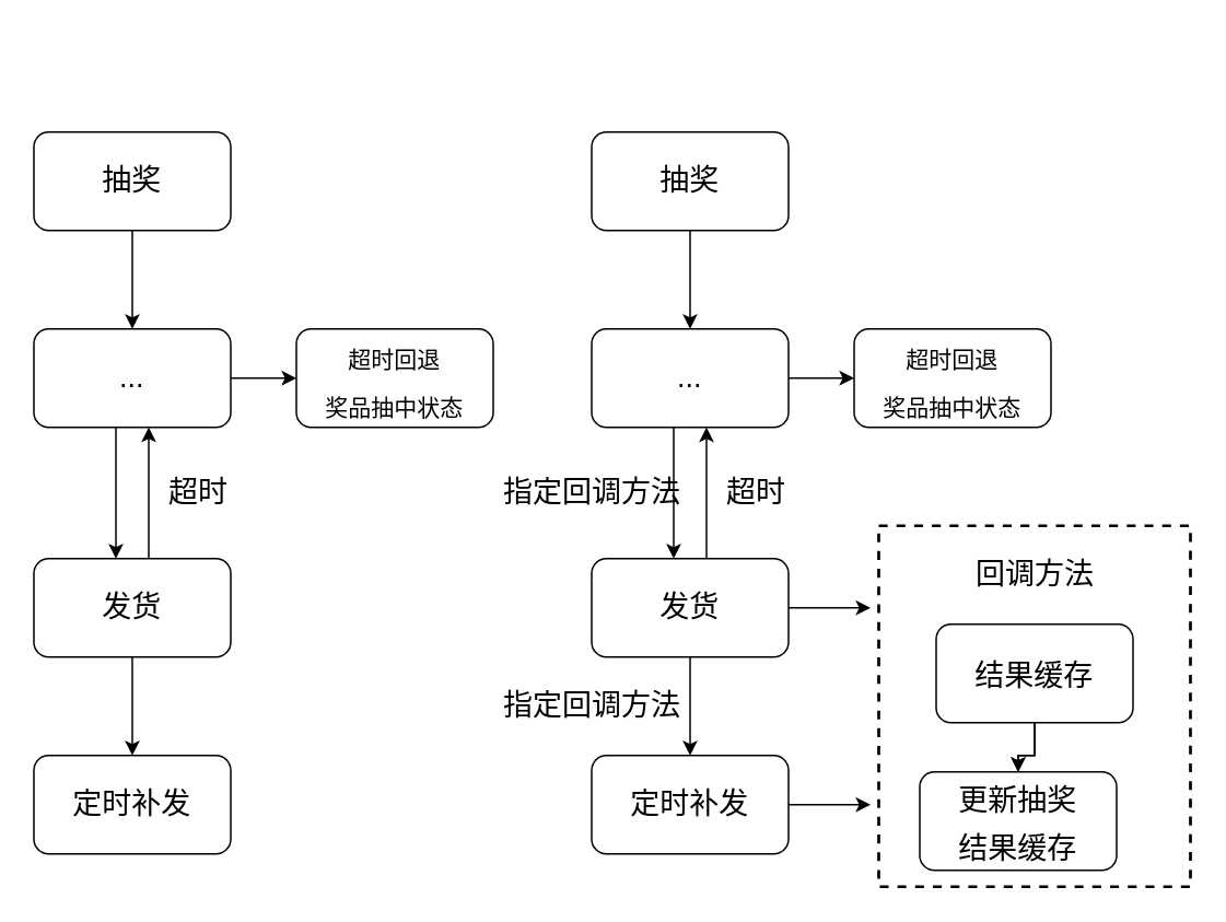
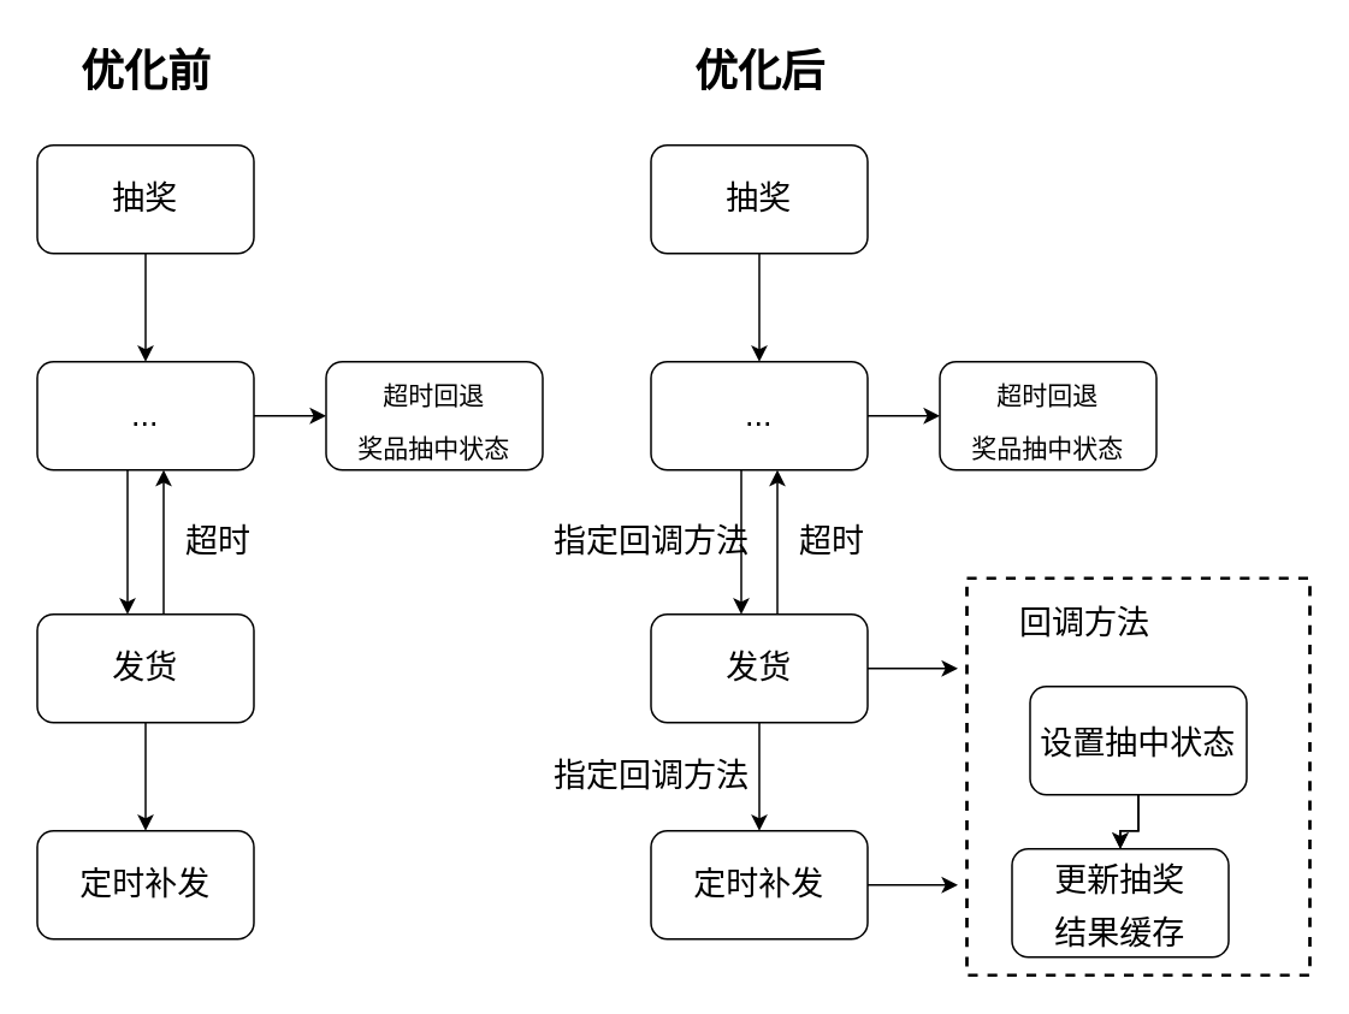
+ <mxCell id="12" value="&lt;b&gt;&lt;font style=&quot;font-size: 24px;&quot;&gt;优化前&lt;/font&gt;&lt;/b&gt;" style="text;html=1;align=center;verticalAlign=middle;resizable=0;points=[];autosize=1;strokeColor=none;fillColor=none;fontSize=18;" parent="1" vertex="1"><mxGeometry x="30" y="20" width="100" height="40" as="geometry" /></mxCell>
+ <mxCell id="25" value="&lt;b&gt;&lt;font style=&quot;font-size: 24px;&quot;&gt;优化后&lt;/font&gt;&lt;/b&gt;" style="text;html=1;align=center;verticalAlign=middle;resizable=0;points=[];autosize=1;strokeColor=none;fillColor=none;fontSize=18;" parent="1" vertex="1"><mxGeometry x="370" y="20" width="100" height="40" as="geometry" /></mxCell>
- <mxCell id="34" value="回调方法" style="text;html=1;align=center;verticalAlign=middle;resizable=0;points=[];autosize=1;strokeColor=none;fillColor=none;fontSize=18;" parent="1" vertex="1"><mxGeometry x="580" y="330" width="100" height="40" as="geometry" /></mxCell>
+ <mxCell id="34" value="回调方法" style="text;html=1;align=center;verticalAlign=middle;resizable=0;points=[];autosize=1;strokeColor=none;fillColor=none;fontSize=18;" parent="1" vertex="1"><mxGeometry x="550" y="325" width="100" height="40" as="geometry" /></mxCell>
- <mxCell id="32" value="&lt;font style=&quot;font-size: 18px;&quot;&gt;结果缓存&lt;/font&gt;" style="rounded=1;whiteSpace=wrap;html=1;fontSize=24;" parent="1" vertex="1"><mxGeometry x="570" y="380" width="120" height="60" as="geometry" /></mxCell>
+ <mxCell id="32" value="&lt;font style=&quot;font-size: 18px;&quot;&gt;设置抽中状态&lt;/font&gt;" style="rounded=1;whiteSpace=wrap;html=1;fontSize=24;" parent="1" vertex="1"><mxGeometry x="570" y="380" width="120" height="60" as="geometry" /></mxCell>
